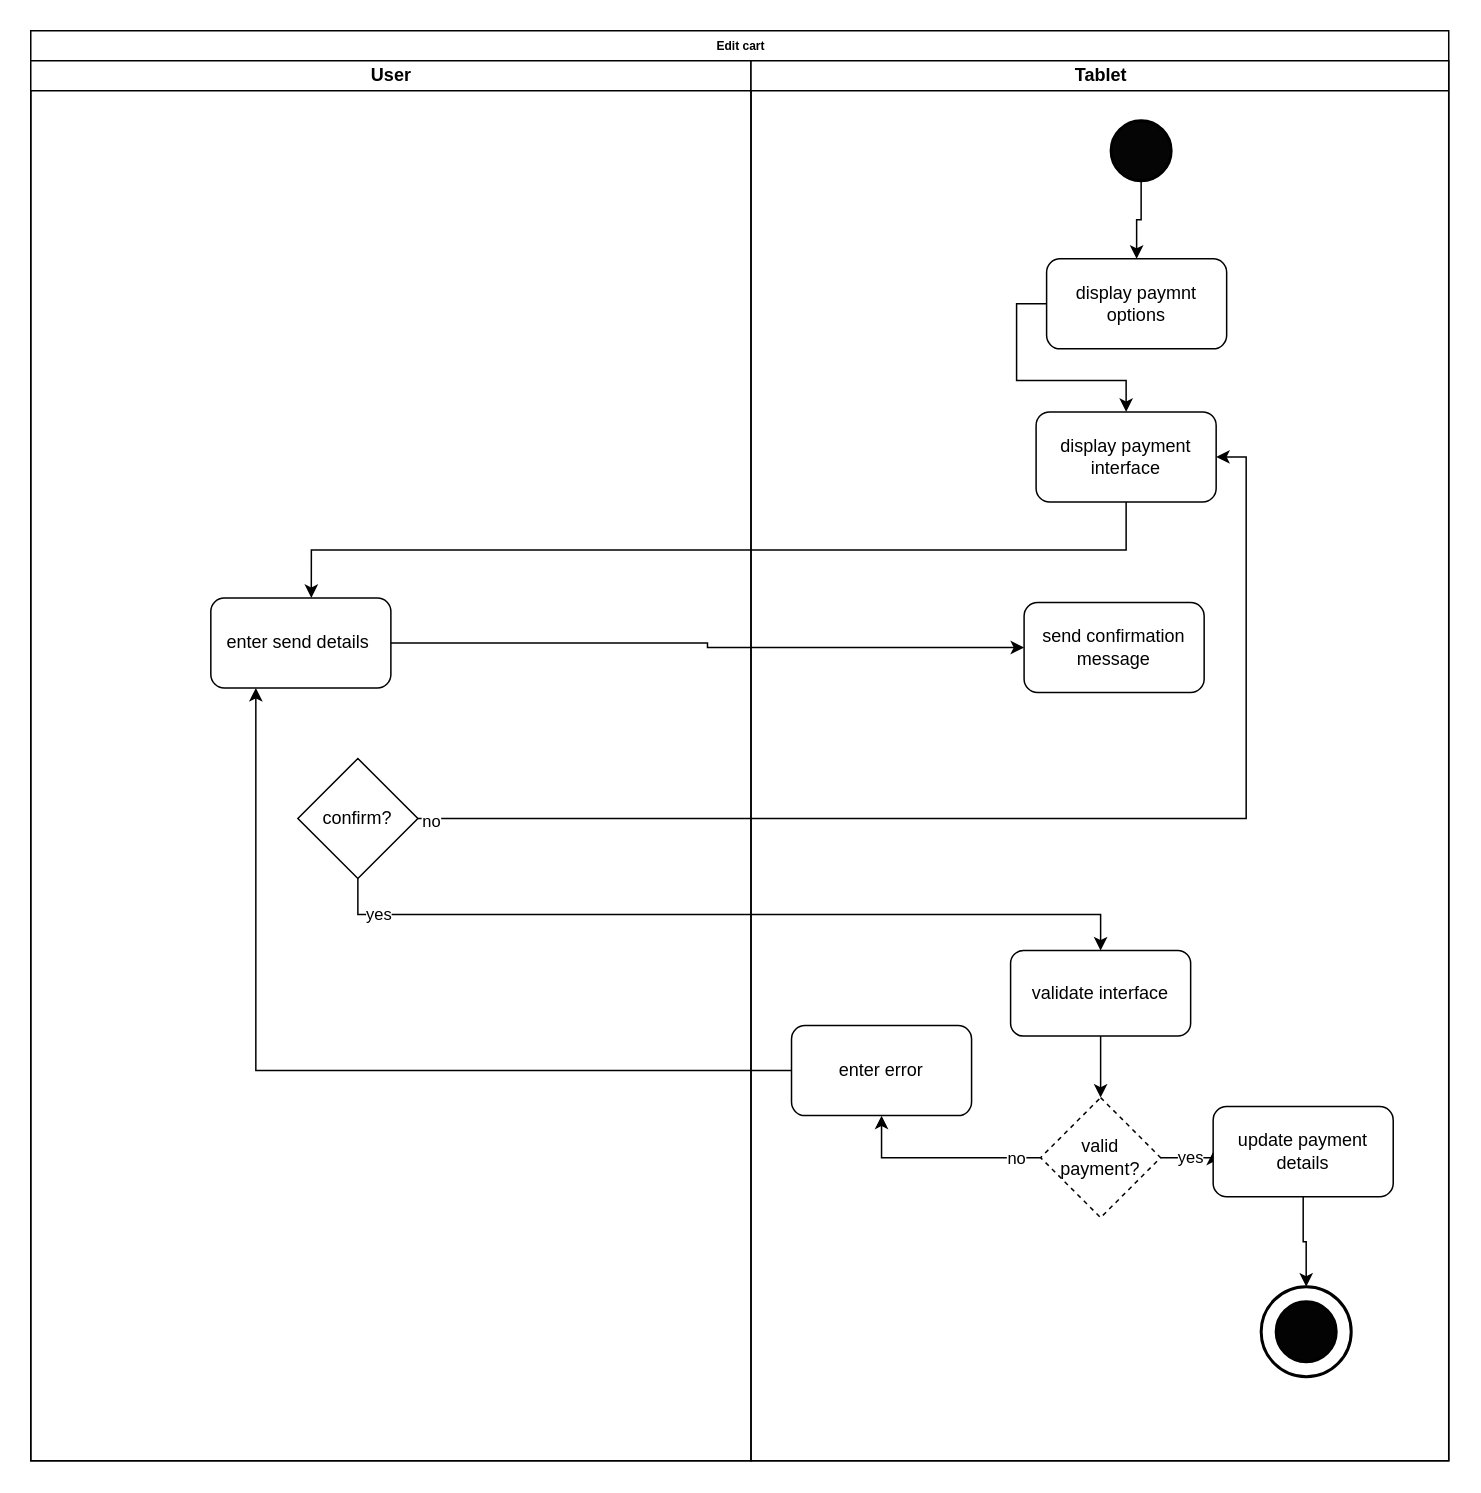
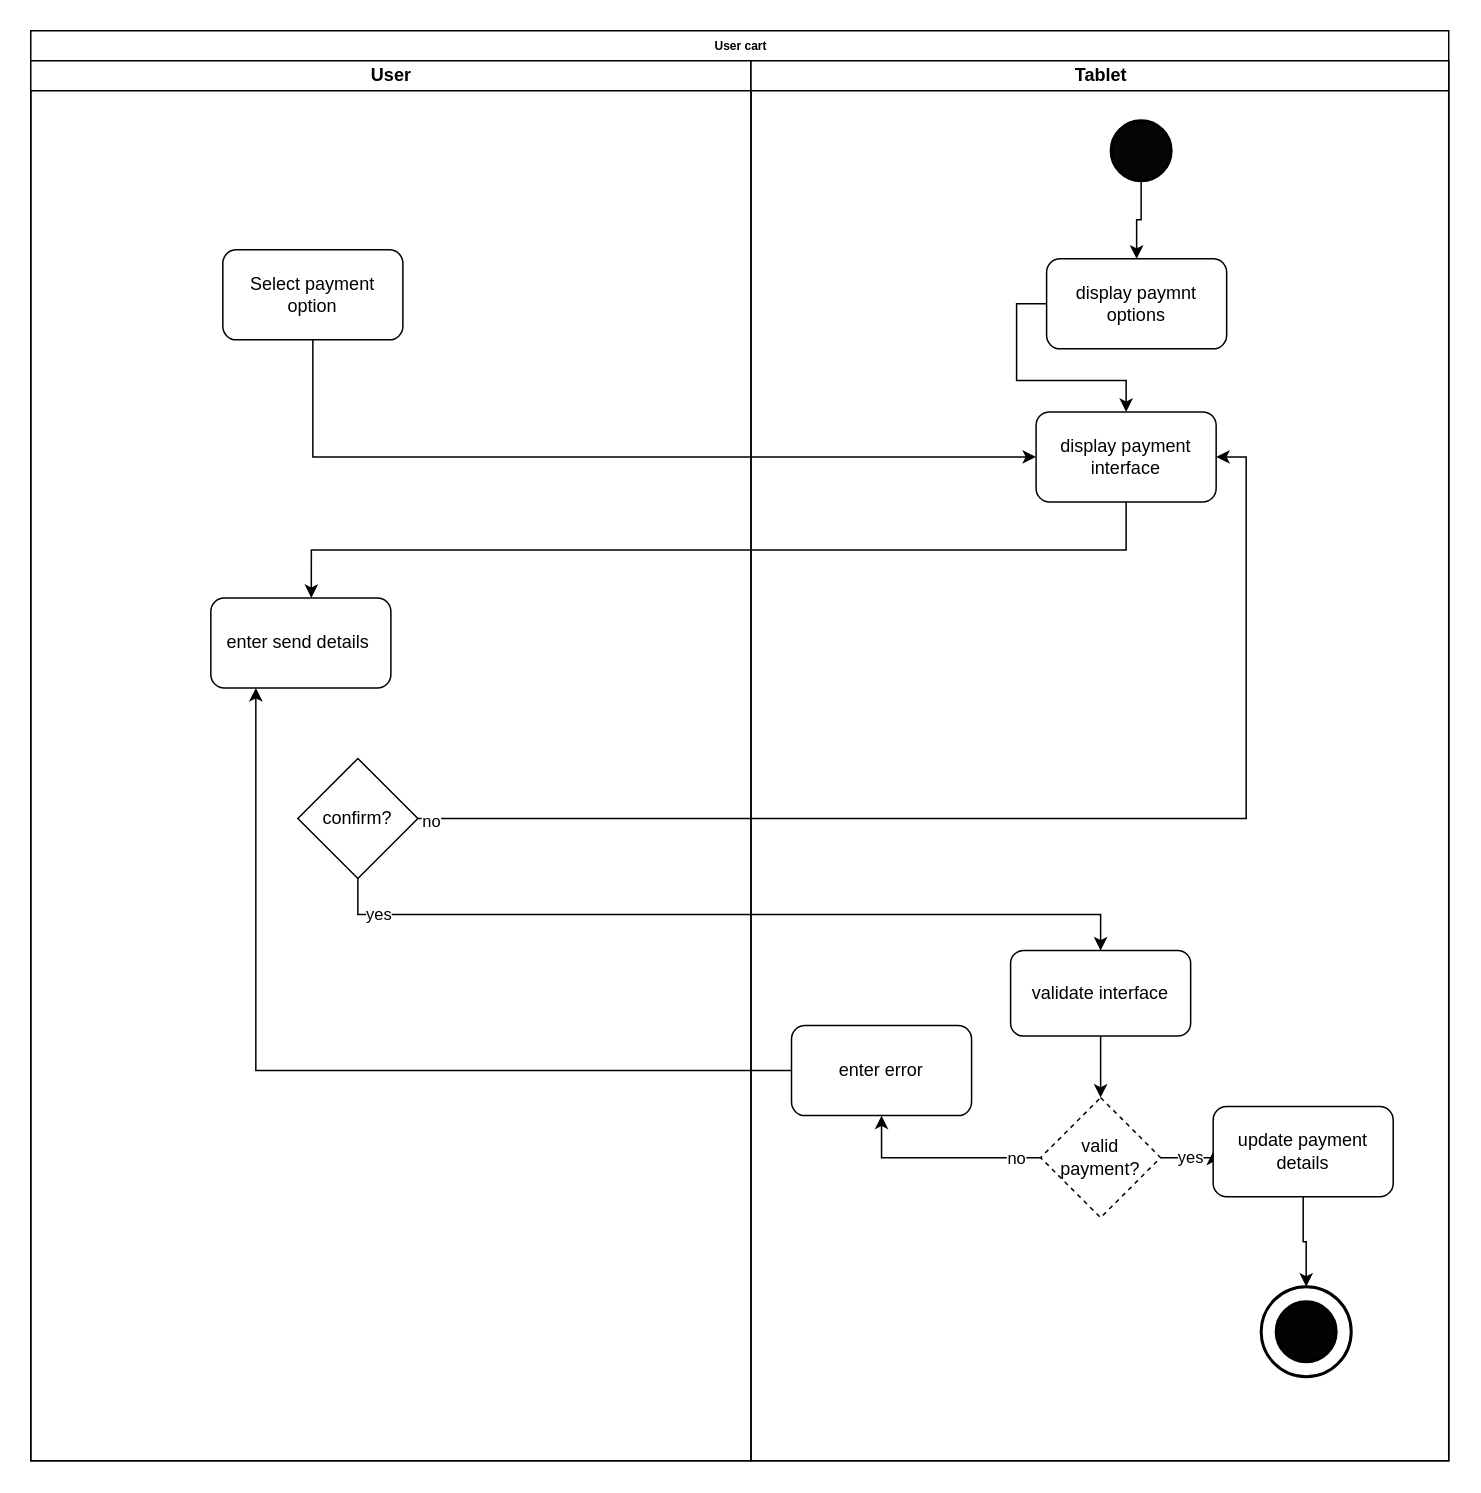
- <mxCell id="2" value="Edit cart" style="swimlane;html=1;childLayout=stackLayout;startSize=20;rounded=0;shadow=0;labelBackgroundColor=none;strokeWidth=1;fontFamily=Helvetica;fontSize=8;align=center;" parent="1" vertex="1"><mxGeometry x="20" y="20" width="945" height="953" as="geometry" /></mxCell>
+ <mxCell id="2" value="User cart" style="swimlane;html=1;childLayout=stackLayout;startSize=20;rounded=0;shadow=0;labelBackgroundColor=none;strokeWidth=1;fontFamily=Helvetica;fontSize=8;align=center;" parent="1" vertex="1"><mxGeometry x="20" y="20" width="945" height="953" as="geometry" /></mxCell>
+ <mxCell id="4" value="Select payment option" style="rounded=1;whiteSpace=wrap;html=1;" parent="3" vertex="1"><mxGeometry x="128" y="126" width="120" height="60" as="geometry" /></mxCell>
+ <mxCell id="24" style="edgeStyle=orthogonalEdgeStyle;rounded=0;orthogonalLoop=1;jettySize=auto;html=1;exitX=0.5;exitY=1;exitDx=0;exitDy=0;entryX=0;entryY=0.5;entryDx=0;entryDy=0;" parent="2" source="4" target="11" edge="1"><mxGeometry relative="1" as="geometry" /></mxCell>
- <mxCell id="26" style="edgeStyle=orthogonalEdgeStyle;rounded=0;orthogonalLoop=1;jettySize=auto;html=1;exitX=1;exitY=0.5;exitDx=0;exitDy=0;entryX=0;entryY=0.5;entryDx=0;entryDy=0;" parent="2" source="5" target="12" edge="1"><mxGeometry relative="1" as="geometry" /></mxCell>
- <mxCell id="12" value="send confirmation message" style="rounded=1;whiteSpace=wrap;html=1;" parent="7" vertex="1"><mxGeometry x="182" y="361" width="120" height="60" as="geometry" /></mxCell>
